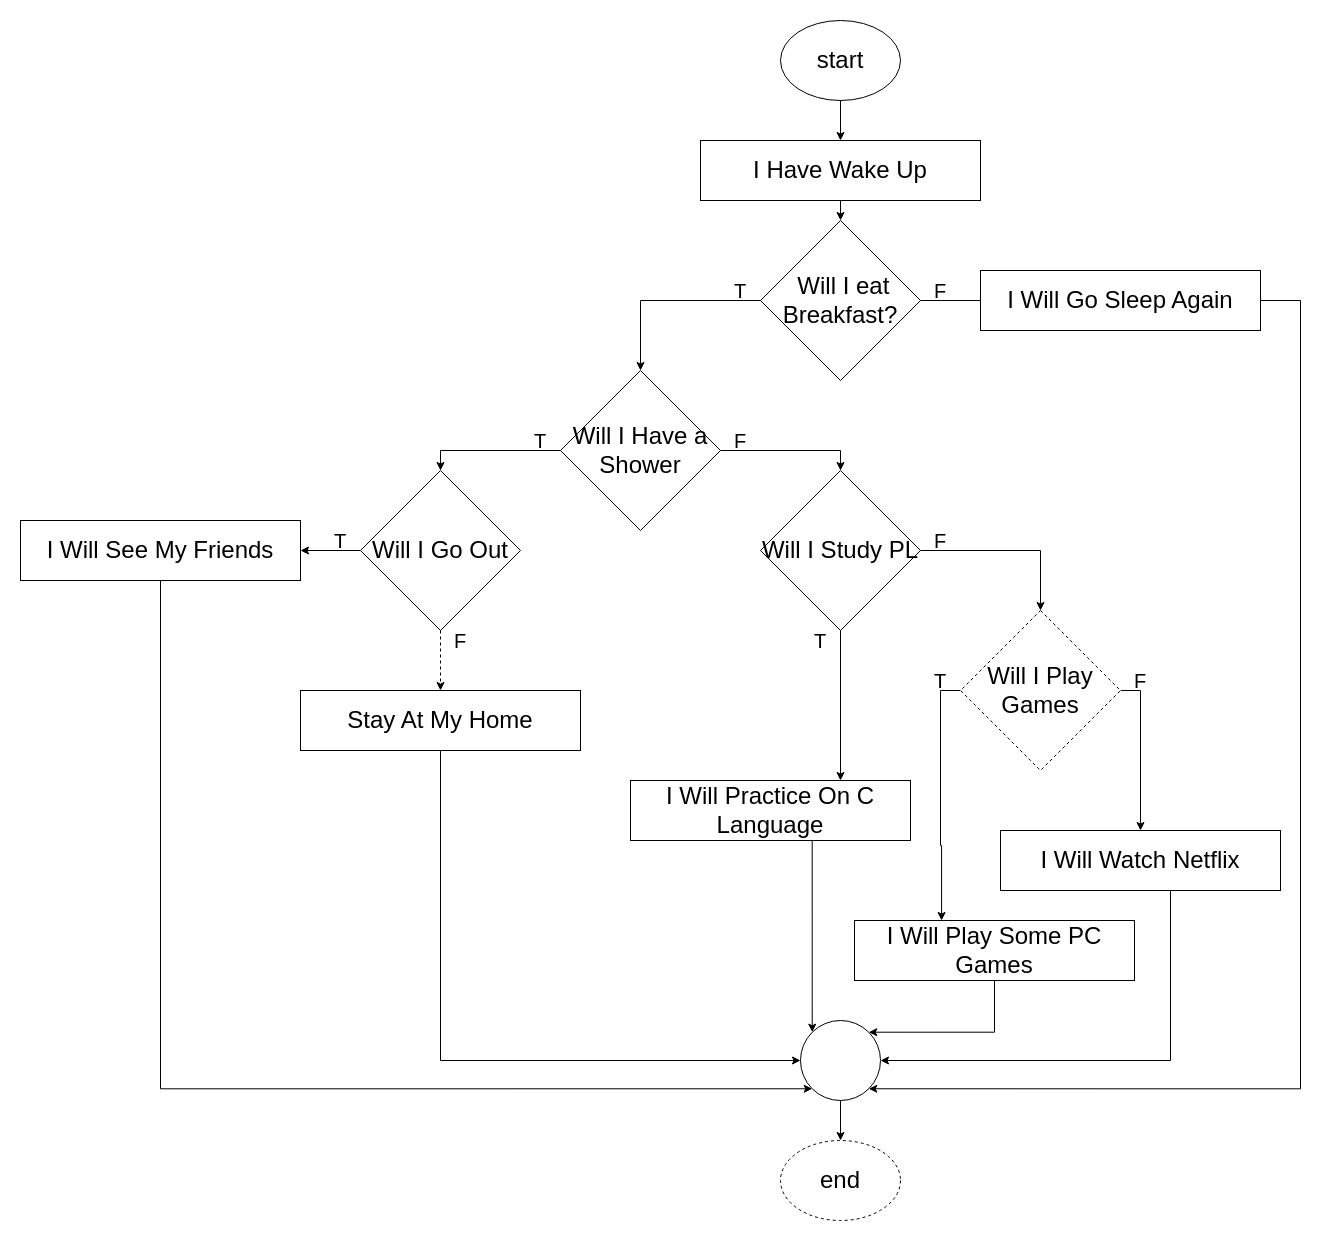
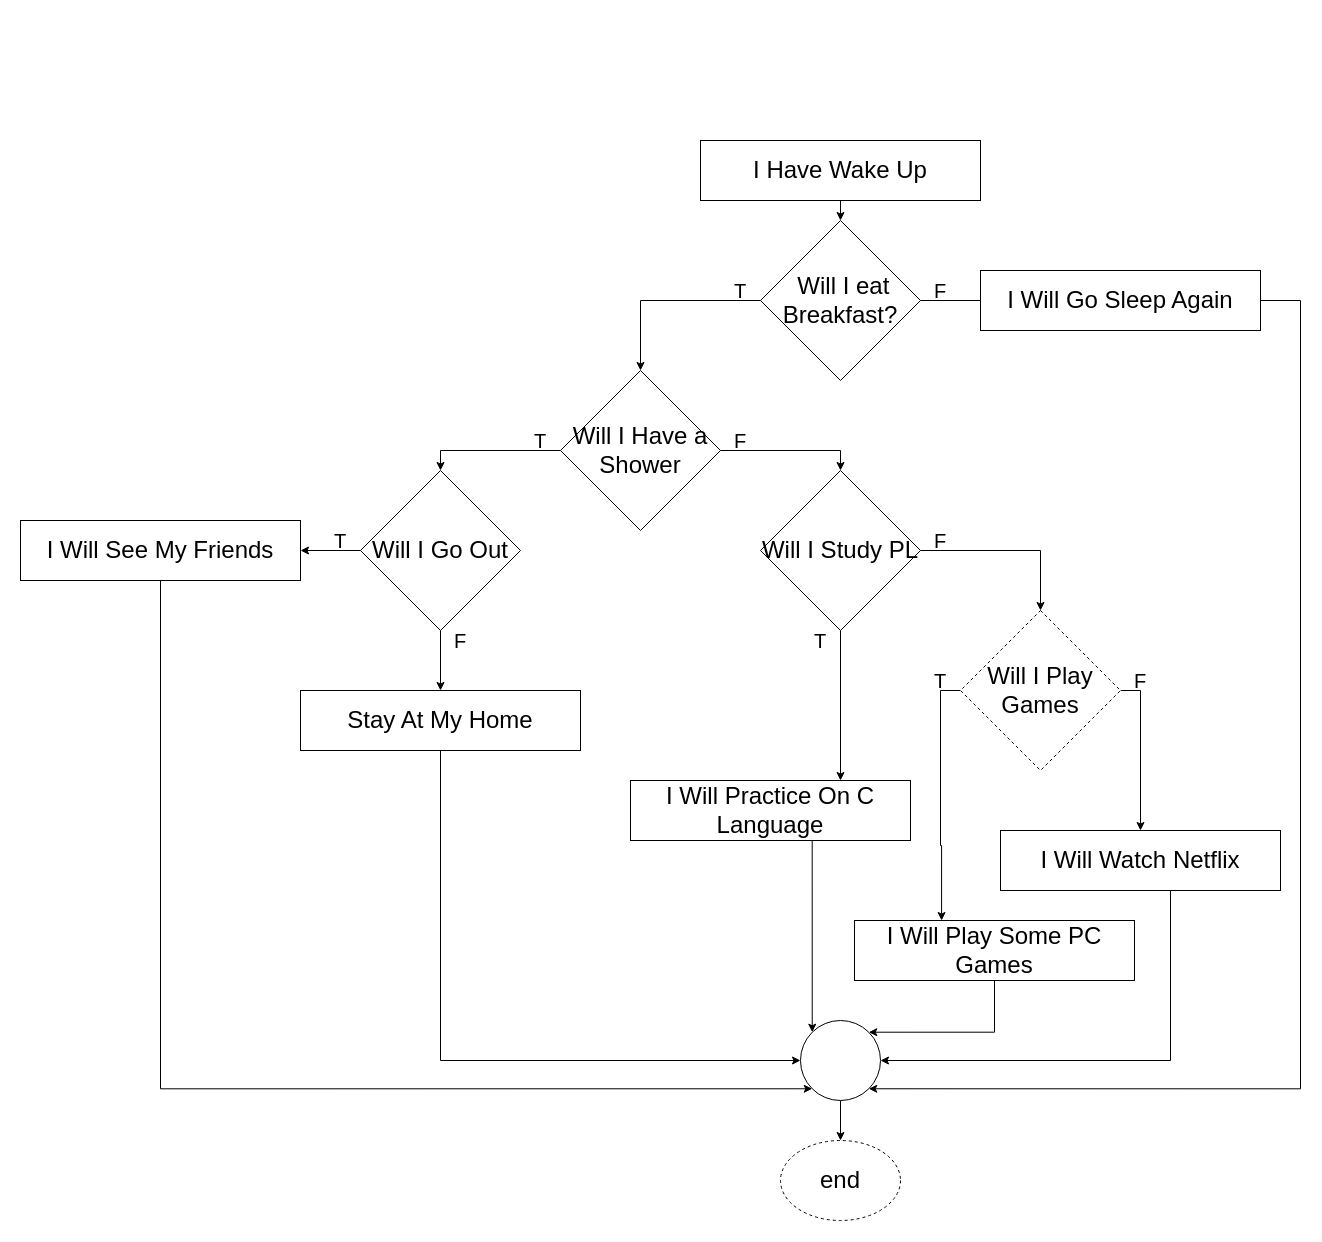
- <mxCell id="3" value="&lt;span style=&quot;font-size: 24px&quot;&gt;start&lt;/span&gt;" style="ellipse;whiteSpace=wrap;html=1;" vertex="1" parent="1"><mxGeometry x="780" y="20" width="120" height="80" as="geometry" /></mxCell>
- <mxCell id="2" style="edgeStyle=orthogonalEdgeStyle;rounded=0;orthogonalLoop=1;jettySize=auto;html=1;exitX=0.5;exitY=1;exitDx=0;exitDy=0;entryX=0.5;entryY=0;entryDx=0;entryDy=0;" edge="1" parent="1" source="3" target="19"><mxGeometry relative="1" as="geometry" /></mxCell>
- <mxCell id="16" style="edgeStyle=orthogonalEdgeStyle;rounded=0;orthogonalLoop=1;jettySize=auto;html=1;dashed=1;" edge="1" parent="1" source="17" target="23"><mxGeometry relative="1" as="geometry" /></mxCell>
+ <mxCell id="16" style="edgeStyle=orthogonalEdgeStyle;rounded=0;orthogonalLoop=1;jettySize=auto;html=1;" edge="1" parent="1" source="17" target="23"><mxGeometry relative="1" as="geometry" /></mxCell>
